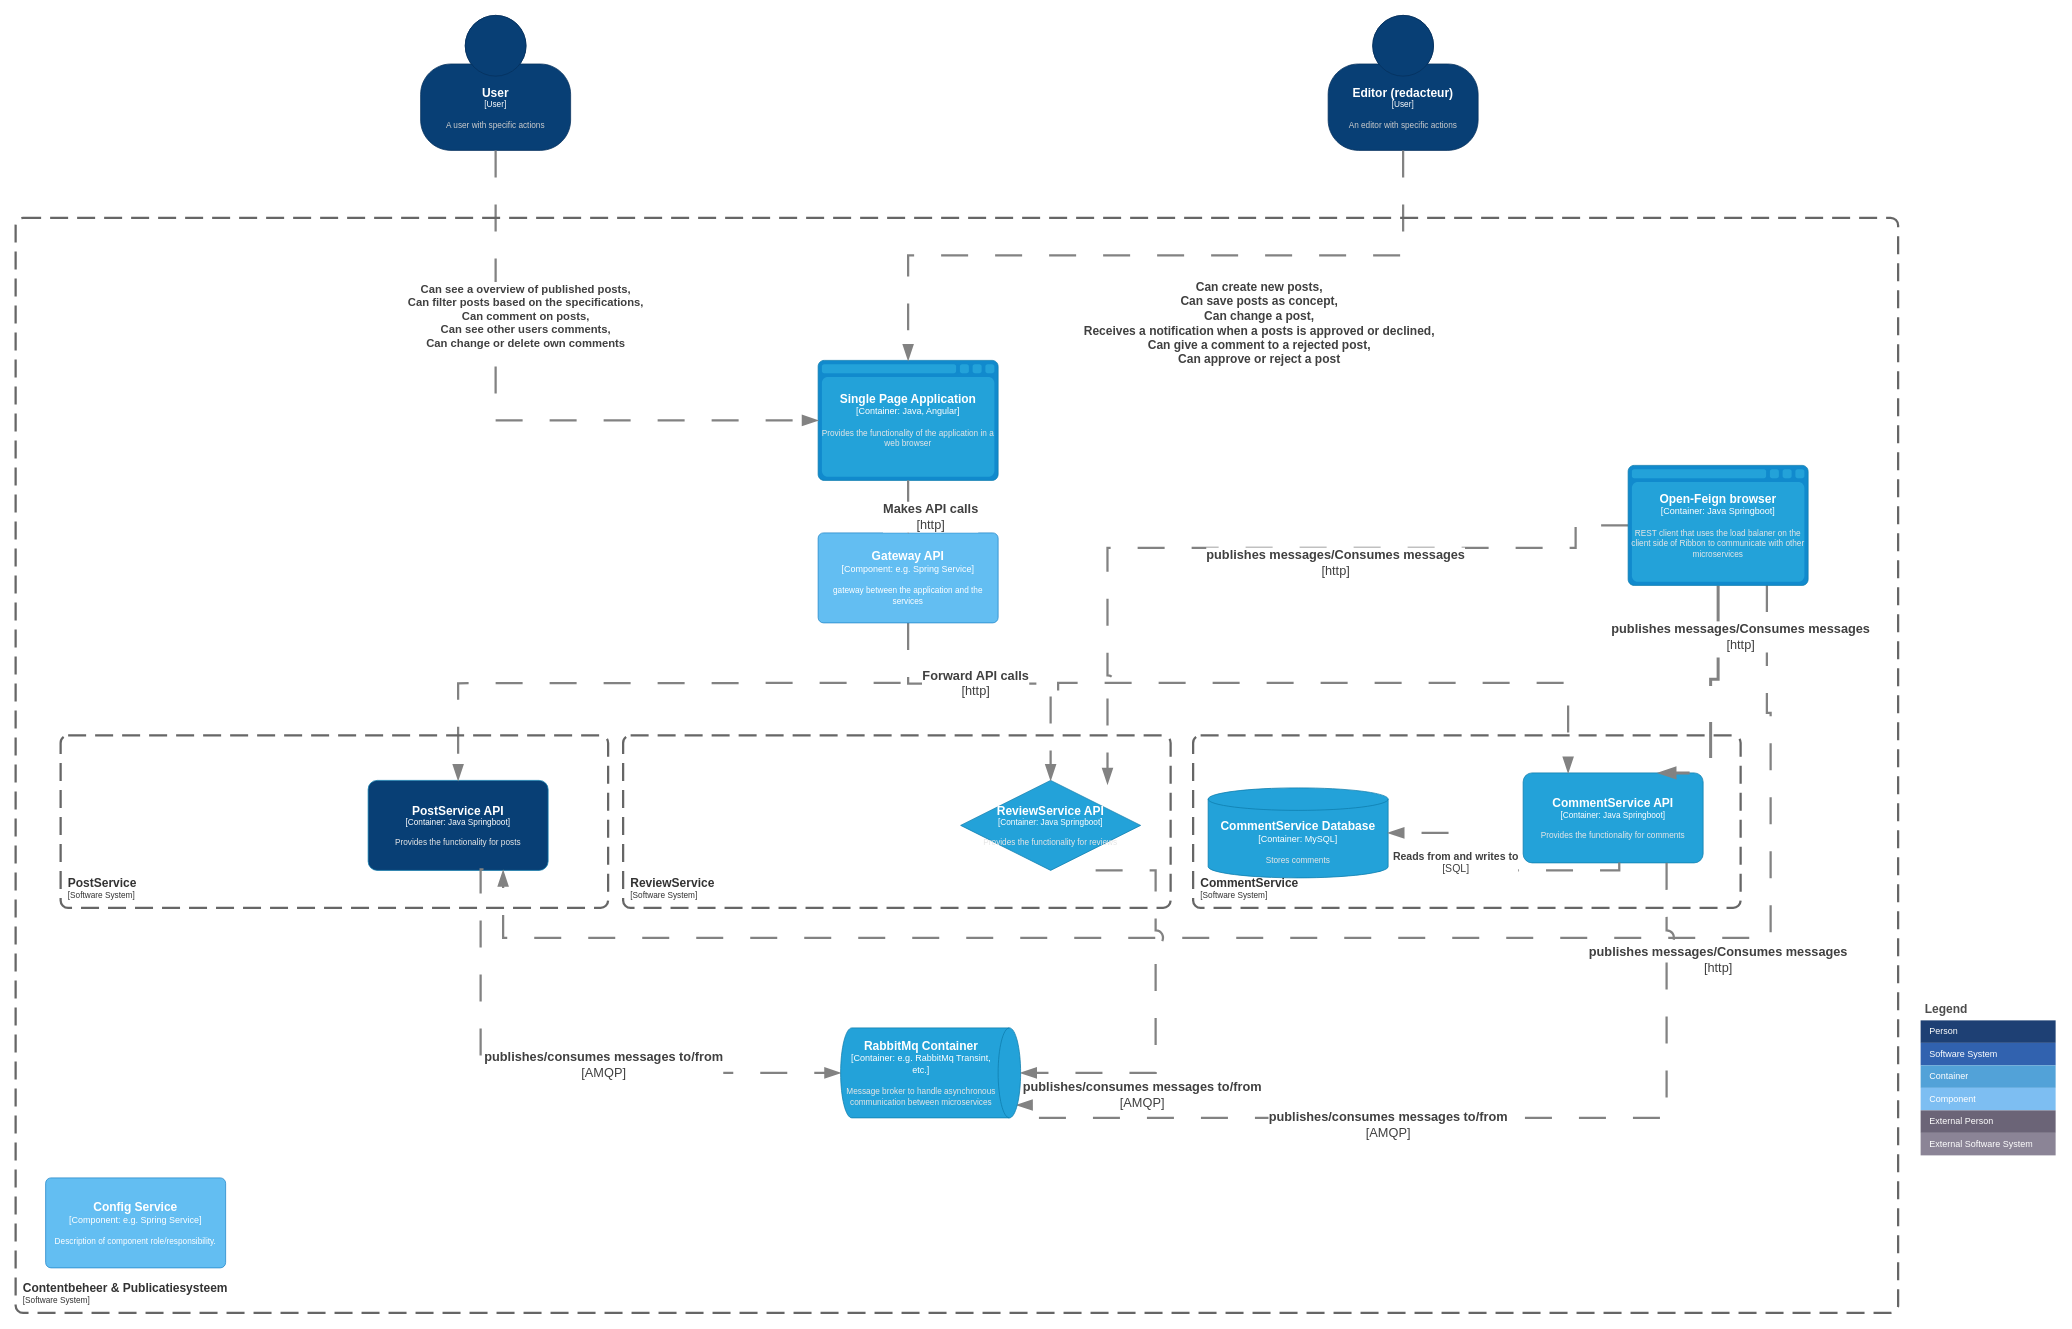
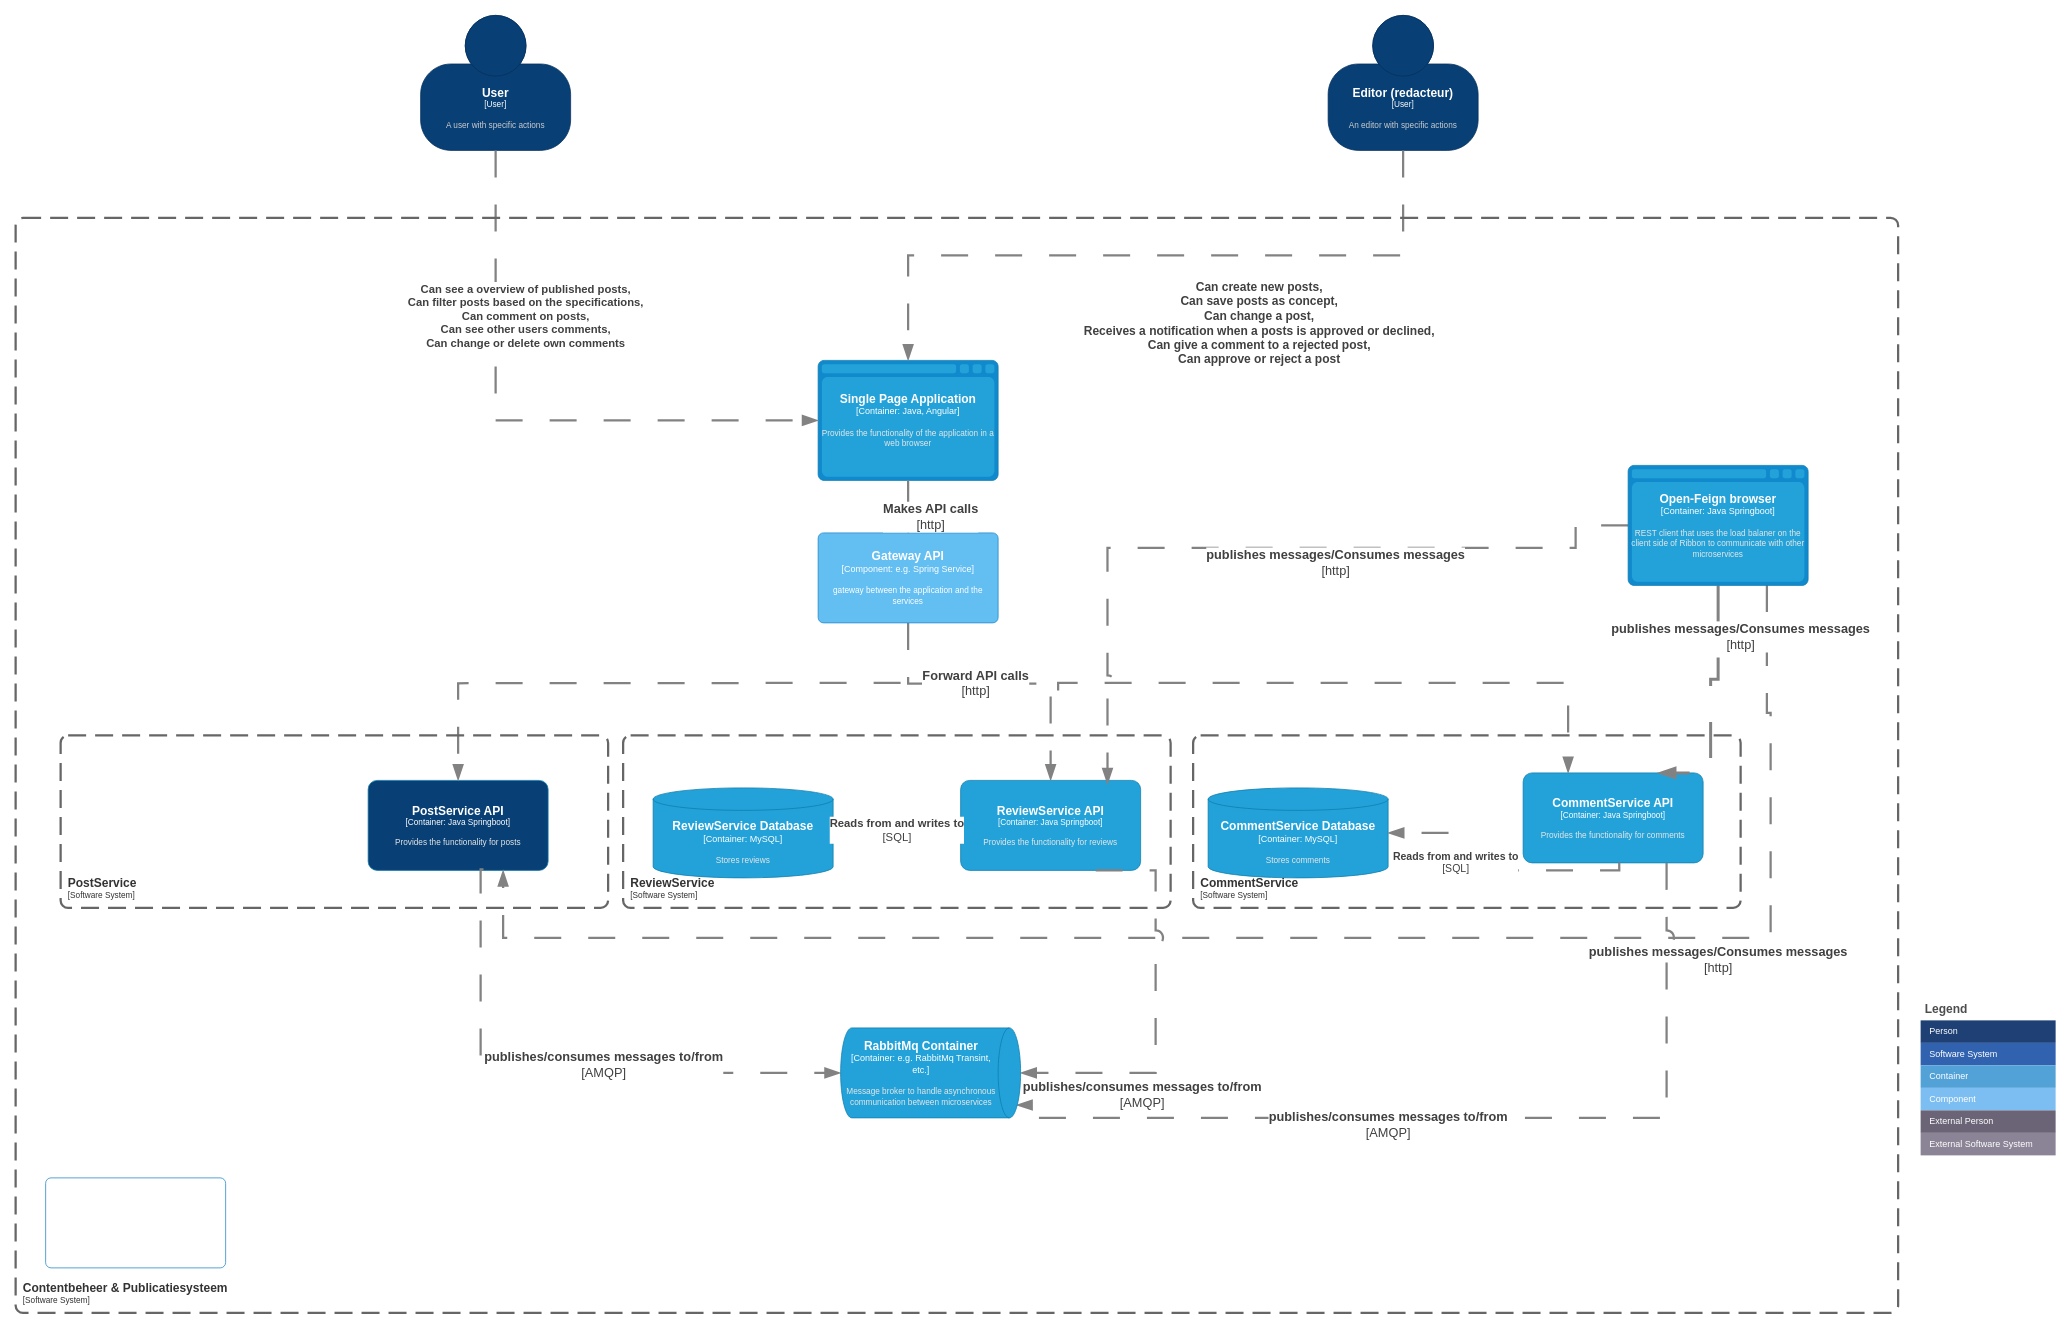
+ <mxCell id="22" value="&lt;div style=&quot;text-align: left; font-size: 15px;&quot;&gt;&lt;div style=&quot;text-align: center; font-size: 15px;&quot;&gt;&lt;b style=&quot;font-size: 15px;&quot;&gt;Reads from and writes to&lt;/b&gt;&lt;/div&gt;&lt;div style=&quot;text-align: center; font-size: 15px;&quot;&gt;[SQL]&lt;/div&gt;&lt;/div&gt;" style="endArrow=blockThin;html=1;fontSize=15;fontColor=#404040;strokeWidth=3;endFill=1;strokeColor=#828282;elbow=vertical;metaEdit=1;endSize=14;startSize=14;jumpStyle=arc;jumpSize=16;rounded=0;edgeStyle=orthogonalEdgeStyle;entryX=1;entryY=0.5;entryDx=0;entryDy=0;entryPerimeter=0;exitX=0;exitY=0.5;exitDx=0;exitDy=0;exitPerimeter=0;dashed=1;dashPattern=12 12;" parent="1" source="20" target="19" edge="1"><mxGeometry x="0.01" width="240" relative="1" as="geometry"><mxPoint x="1900" y="1230" as="sourcePoint" /><mxPoint x="1710" y="1230" as="targetPoint" /><mxPoint as="offset" /></mxGeometry></mxCell>
- <mxCell id="20" value="&lt;font style=&quot;font-size: 16px&quot;&gt;&lt;b&gt;ReviewService API&lt;/b&gt;&lt;/font&gt;&lt;div&gt;[Container: Java Springboot]&lt;/div&gt;&lt;br&gt;&lt;div&gt;&lt;font style=&quot;font-size: 11px&quot;&gt;&lt;font color=&quot;#E6E6E6&quot;&gt;Provides the functionality for reviews&lt;/font&gt;&lt;/div&gt;" style="rhombus;whiteSpace=wrap;html=1;fontSize=11;labelBackgroundColor=none;fillColor=#23A2D9;fontColor=#ffffff;align=center;arcSize=10;strokeColor=#0E7DAD;metaEdit=1;resizable=0;points=[[0.25,0,0],[0.5,0,0],[0.75,0,0],[1,0.25,0],[1,0.5,0],[1,0.75,0],[0.75,1,0],[0.5,1,0],[0.25,1,0],[0,0.75,0],[0,0.5,0],[0,0.25,0]];" parent="1" vertex="1"><mxGeometry x="1280" y="1040" width="240" height="120" as="geometry" /></mxCell>
+ <mxCell id="20" value="&lt;font style=&quot;font-size: 16px&quot;&gt;&lt;b&gt;ReviewService API&lt;/b&gt;&lt;/font&gt;&lt;div&gt;[Container: Java Springboot]&lt;/div&gt;&lt;br&gt;&lt;div&gt;&lt;font style=&quot;font-size: 11px&quot;&gt;&lt;font color=&quot;#E6E6E6&quot;&gt;Provides the functionality for reviews&lt;/font&gt;&lt;/div&gt;" style="rounded=1;whiteSpace=wrap;html=1;fontSize=11;labelBackgroundColor=none;fillColor=#23A2D9;fontColor=#ffffff;align=center;arcSize=10;strokeColor=#0E7DAD;metaEdit=1;resizable=0;points=[[0.25,0,0],[0.5,0,0],[0.75,0,0],[1,0.25,0],[1,0.5,0],[1,0.75,0],[0.75,1,0],[0.5,1,0],[0.25,1,0],[0,0.75,0],[0,0.5,0],[0,0.25,0]];" parent="1" vertex="1"><mxGeometry x="1280" y="1040" width="240" height="120" as="geometry" /></mxCell>
+ <mxCell id="19" value="&lt;font style=&quot;font-size: 16px&quot;&gt;&lt;b&gt;ReviewService Database&lt;/b&gt;&lt;/font&gt;&lt;div&gt;[Container:&amp;nbsp;MySQL]&lt;/div&gt;&lt;br&gt;&lt;div&gt;&lt;font style=&quot;font-size: 11px&quot;&gt;&lt;font color=&quot;#E6E6E6&quot;&gt;Stores reviews&lt;/font&gt;&lt;/div&gt;" style="shape=cylinder3;size=15;whiteSpace=wrap;html=1;boundedLbl=1;rounded=0;labelBackgroundColor=none;fillColor=#23A2D9;fontSize=12;fontColor=#ffffff;align=center;strokeColor=#0E7DAD;metaEdit=1;points=[[0.5,0,0],[1,0.25,0],[1,0.5,0],[1,0.75,0],[0.5,1,0],[0,0.75,0],[0,0.5,0],[0,0.25,0]];resizable=0;" parent="1" vertex="1"><mxGeometry x="870" y="1050" width="240" height="120" as="geometry" /></mxCell>
- <mxCell id="43" value="&lt;font style=&quot;font-size: 16px&quot;&gt;&lt;b&gt;Config Service&lt;/b&gt;&lt;/font&gt;&lt;div&gt;[Component: e.g. Spring Service]&lt;/div&gt;&lt;br&gt;&lt;div&gt;&lt;font style=&quot;font-size: 11px&quot;&gt;Description of component role/responsibility.&lt;/font&gt;&lt;/div&gt;" style="rounded=1;whiteSpace=wrap;html=1;labelBackgroundColor=none;fillColor=#63BEF2;fontColor=#ffffff;align=center;arcSize=6;strokeColor=#2086C9;metaEdit=1;resizable=0;points=[[0.25,0,0],[0.5,0,0],[0.75,0,0],[1,0.25,0],[1,0.5,0],[1,0.75,0],[0.75,1,0],[0.5,1,0],[0.25,1,0],[0,0.75,0],[0,0.5,0],[0,0.25,0]];" parent="1" vertex="1"><mxGeometry x="60" y="1570" width="240" height="120" as="geometry" /></mxCell>
+ <mxCell id="43" value="&lt;font style=&quot;font-size: 16px&quot;&gt;&lt;b&gt;Config Service&lt;/b&gt;&lt;/font&gt;&lt;div&gt;[Component: e.g. Spring Service]&lt;/div&gt;&lt;br&gt;&lt;div&gt;&lt;font style=&quot;font-size: 11px&quot;&gt;Description of component role/responsibility.&lt;/font&gt;&lt;/div&gt;" style="rounded=1;whiteSpace=wrap;html=1;labelBackgroundColor=none;fillColor=#ffffff;fontColor=#ffffff;align=center;arcSize=6;strokeColor=#2086C9;metaEdit=1;resizable=0;points=[[0.25,0,0],[0.5,0,0],[0.75,0,0],[1,0.25,0],[1,0.5,0],[1,0.75,0],[0.75,1,0],[0.5,1,0],[0.25,1,0],[0,0.75,0],[0,0.5,0],[0,0.25,0]];" parent="1" vertex="1"><mxGeometry x="60" y="1570" width="240" height="120" as="geometry" /></mxCell>
